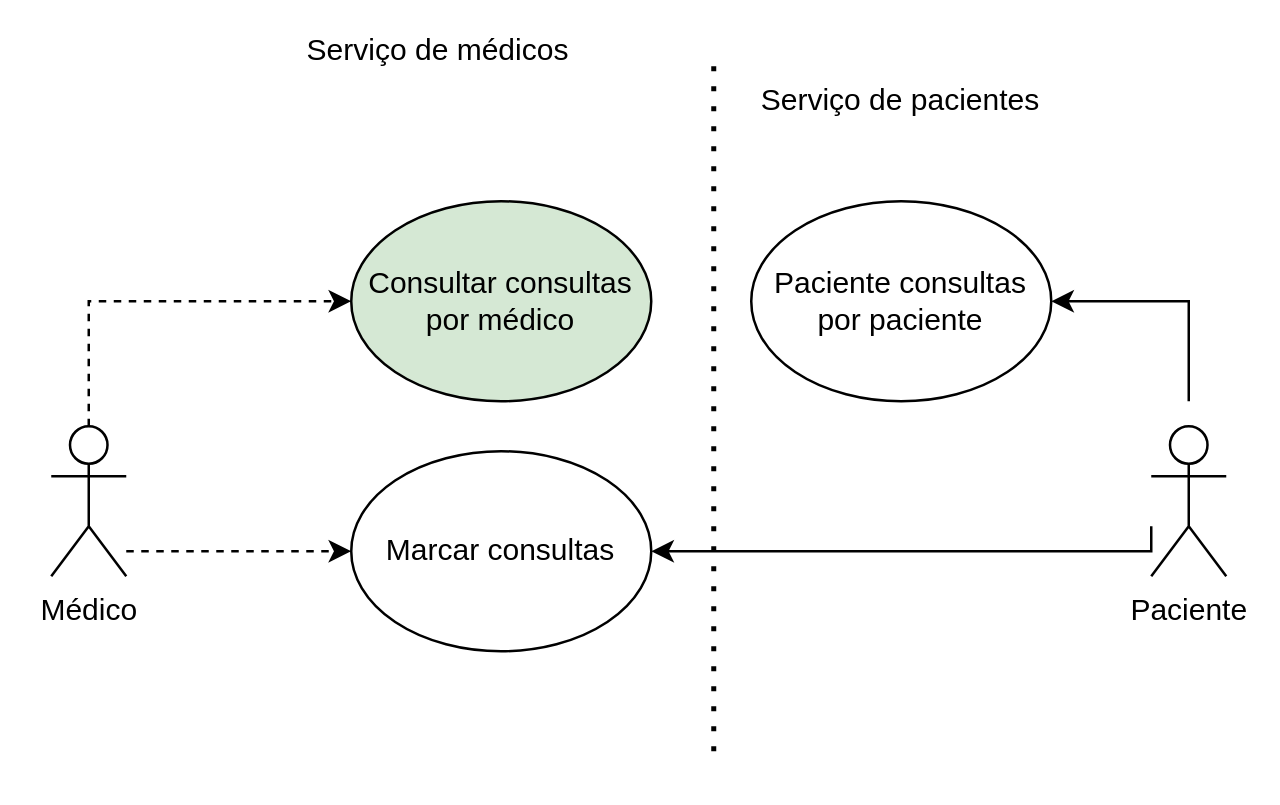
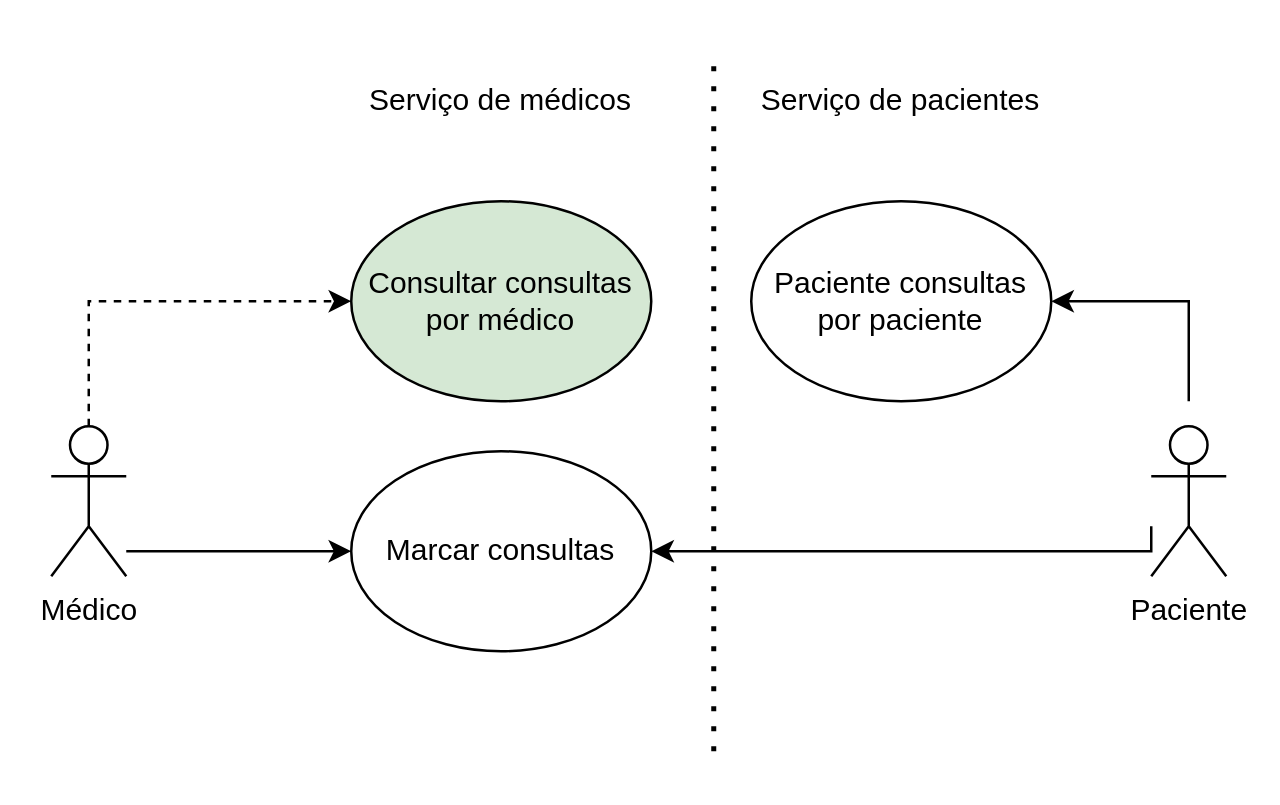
- <mxCell id="11" value="Serviço de médicos" style="text;html=1;strokeColor=none;fillColor=none;align=center;verticalAlign=middle;whiteSpace=wrap;rounded=0;" vertex="1" parent="1"><mxGeometry x="105" y="10" width="140" height="20" as="geometry" /></mxCell>
+ <mxCell id="11" value="Serviço de médicos" style="text;html=1;strokeColor=none;fillColor=none;align=center;verticalAlign=middle;whiteSpace=wrap;rounded=0;" vertex="1" parent="1"><mxGeometry x="130" y="30" width="140" height="20" as="geometry" /></mxCell>
- <mxCell id="3" style="edgeStyle=orthogonalEdgeStyle;rounded=0;orthogonalLoop=1;jettySize=auto;html=1;entryX=0;entryY=0.5;entryDx=0;entryDy=0;dashed=1;" edge="1" parent="1" source="4" target="9"><mxGeometry relative="1" as="geometry"><Array as="points"><mxPoint x="140" y="220" /></Array></mxGeometry></mxCell>
+ <mxCell id="3" style="edgeStyle=orthogonalEdgeStyle;rounded=0;orthogonalLoop=1;jettySize=auto;html=1;entryX=0;entryY=0.5;entryDx=0;entryDy=0;" edge="1" parent="1" source="4" target="9"><mxGeometry relative="1" as="geometry"><Array as="points"><mxPoint x="140" y="220" /></Array></mxGeometry></mxCell>
